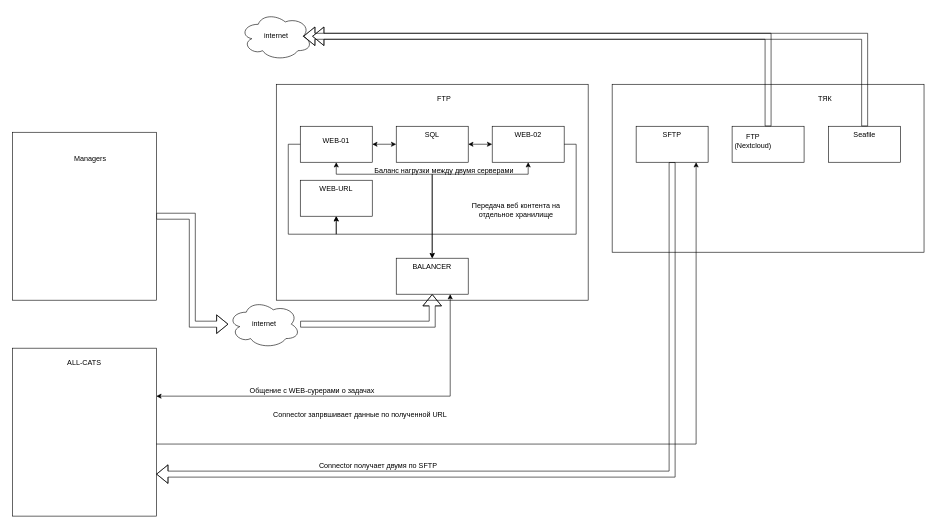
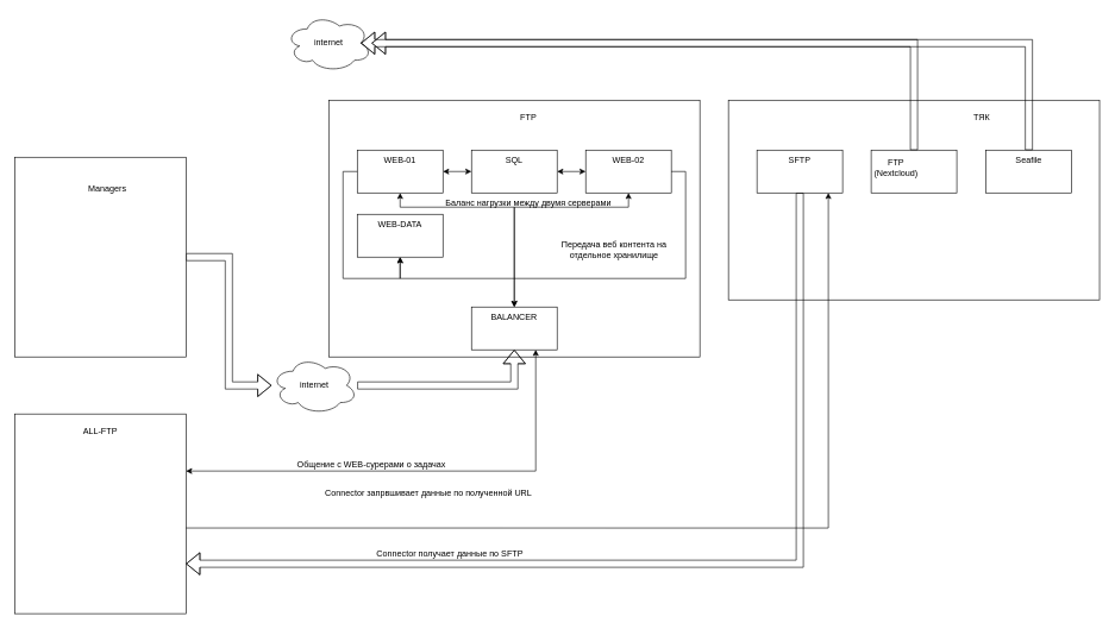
- <mxCell id="6" value="WEB-01" style="text;html=1;strokeColor=none;fillColor=none;align=center;verticalAlign=middle;whiteSpace=wrap;rounded=0;" parent="4" vertex="1"><mxGeometry x="30" y="10" width="60" height="30" as="geometry" /></mxCell>
+ <mxCell id="6" value="WEB-01" style="text;html=1;strokeColor=none;fillColor=none;align=center;verticalAlign=middle;whiteSpace=wrap;rounded=0;" parent="4" vertex="1"><mxGeometry x="30" width="60" height="30" as="geometry" /></mxCell>
- <mxCell id="22" value="WEB-URL" style="text;html=1;strokeColor=none;fillColor=none;align=center;verticalAlign=middle;whiteSpace=wrap;rounded=0;" parent="20" vertex="1"><mxGeometry width="120" height="30" as="geometry" /></mxCell>
+ <mxCell id="22" value="WEB-DATA" style="text;html=1;strokeColor=none;fillColor=none;align=center;verticalAlign=middle;whiteSpace=wrap;rounded=0;" parent="20" vertex="1"><mxGeometry width="120" height="30" as="geometry" /></mxCell>
- <mxCell id="46" value="ALL-CATS" style="text;html=1;strokeColor=none;fillColor=none;align=center;verticalAlign=middle;whiteSpace=wrap;rounded=0;" parent="44" vertex="1"><mxGeometry x="90" y="10" width="60" height="30" as="geometry" /></mxCell>
+ <mxCell id="46" value="ALL-FTP" style="text;html=1;strokeColor=none;fillColor=none;align=center;verticalAlign=middle;whiteSpace=wrap;rounded=0;" parent="44" vertex="1"><mxGeometry x="90" y="10" width="60" height="30" as="geometry" /></mxCell>
- <mxCell id="51" value="Connector получает двумя по SFTP" style="text;html=1;strokeColor=none;fillColor=none;align=center;verticalAlign=middle;whiteSpace=wrap;rounded=0;" parent="1" vertex="1"><mxGeometry x="470" y="762" width="320" height="30" as="geometry" /></mxCell>
+ <mxCell id="51" value="Connector получает данные по SFTP" style="text;html=1;strokeColor=none;fillColor=none;align=center;verticalAlign=middle;whiteSpace=wrap;rounded=0;" parent="1" vertex="1"><mxGeometry x="470" y="762" width="320" height="30" as="geometry" /></mxCell>
